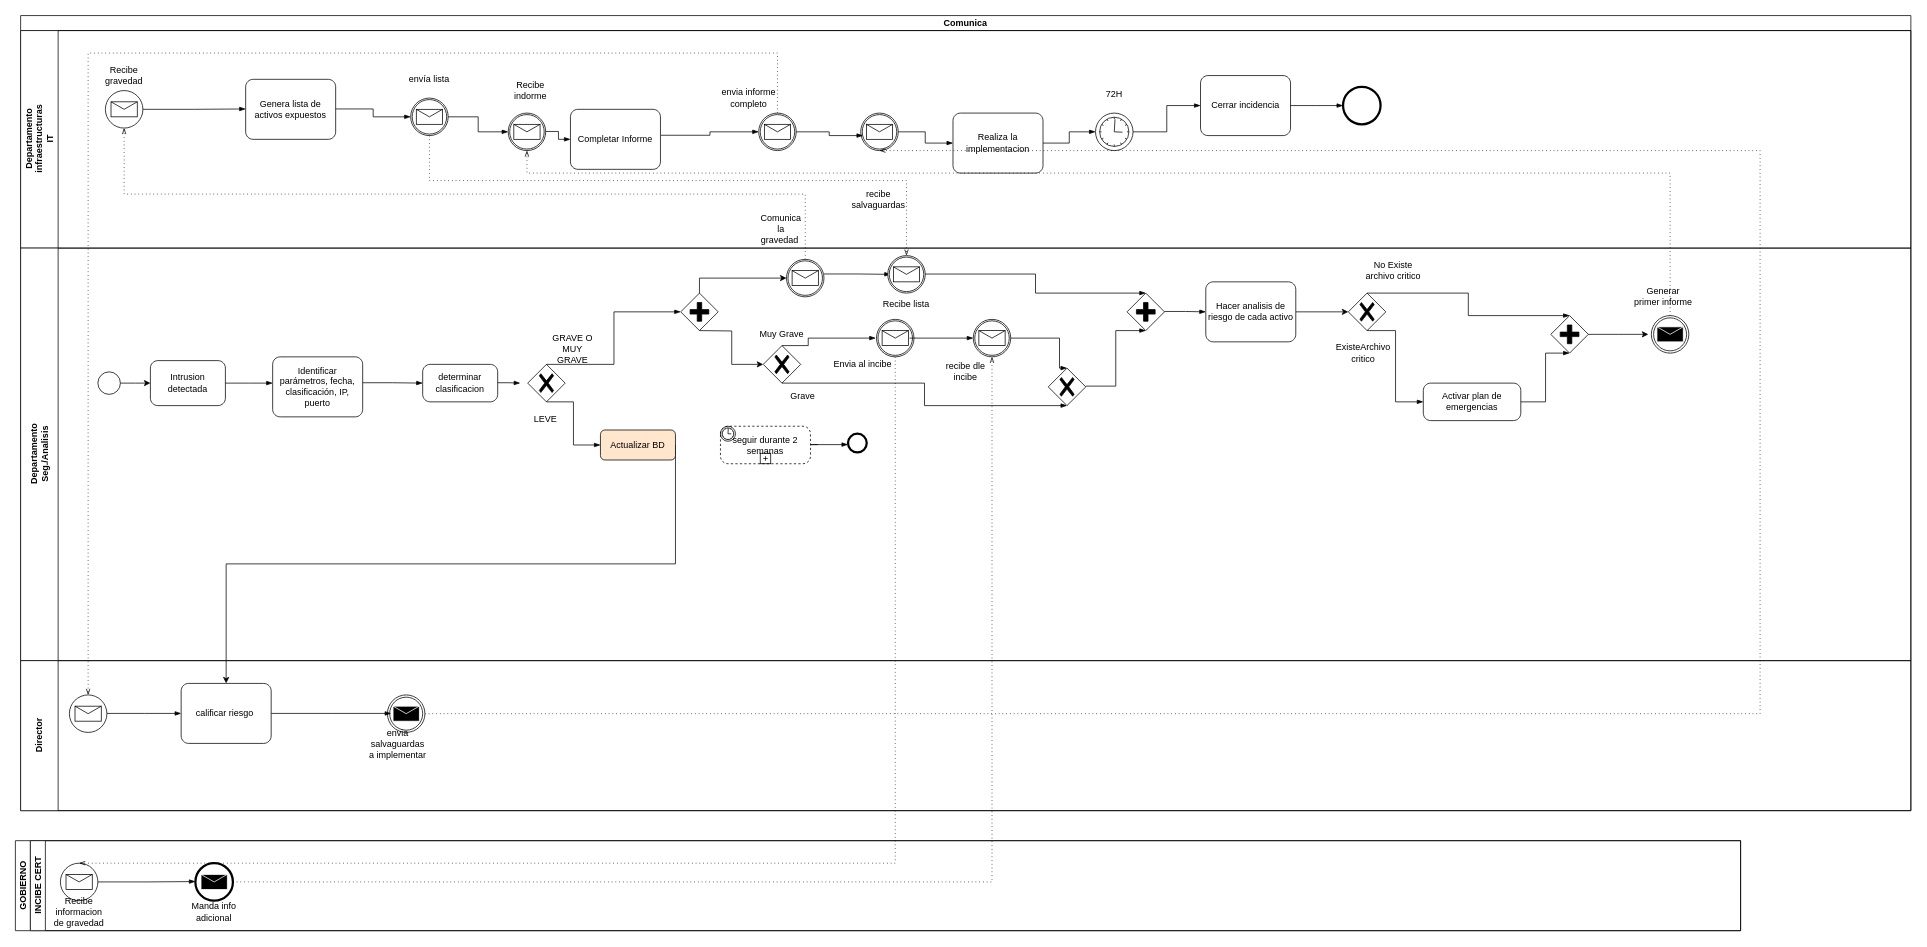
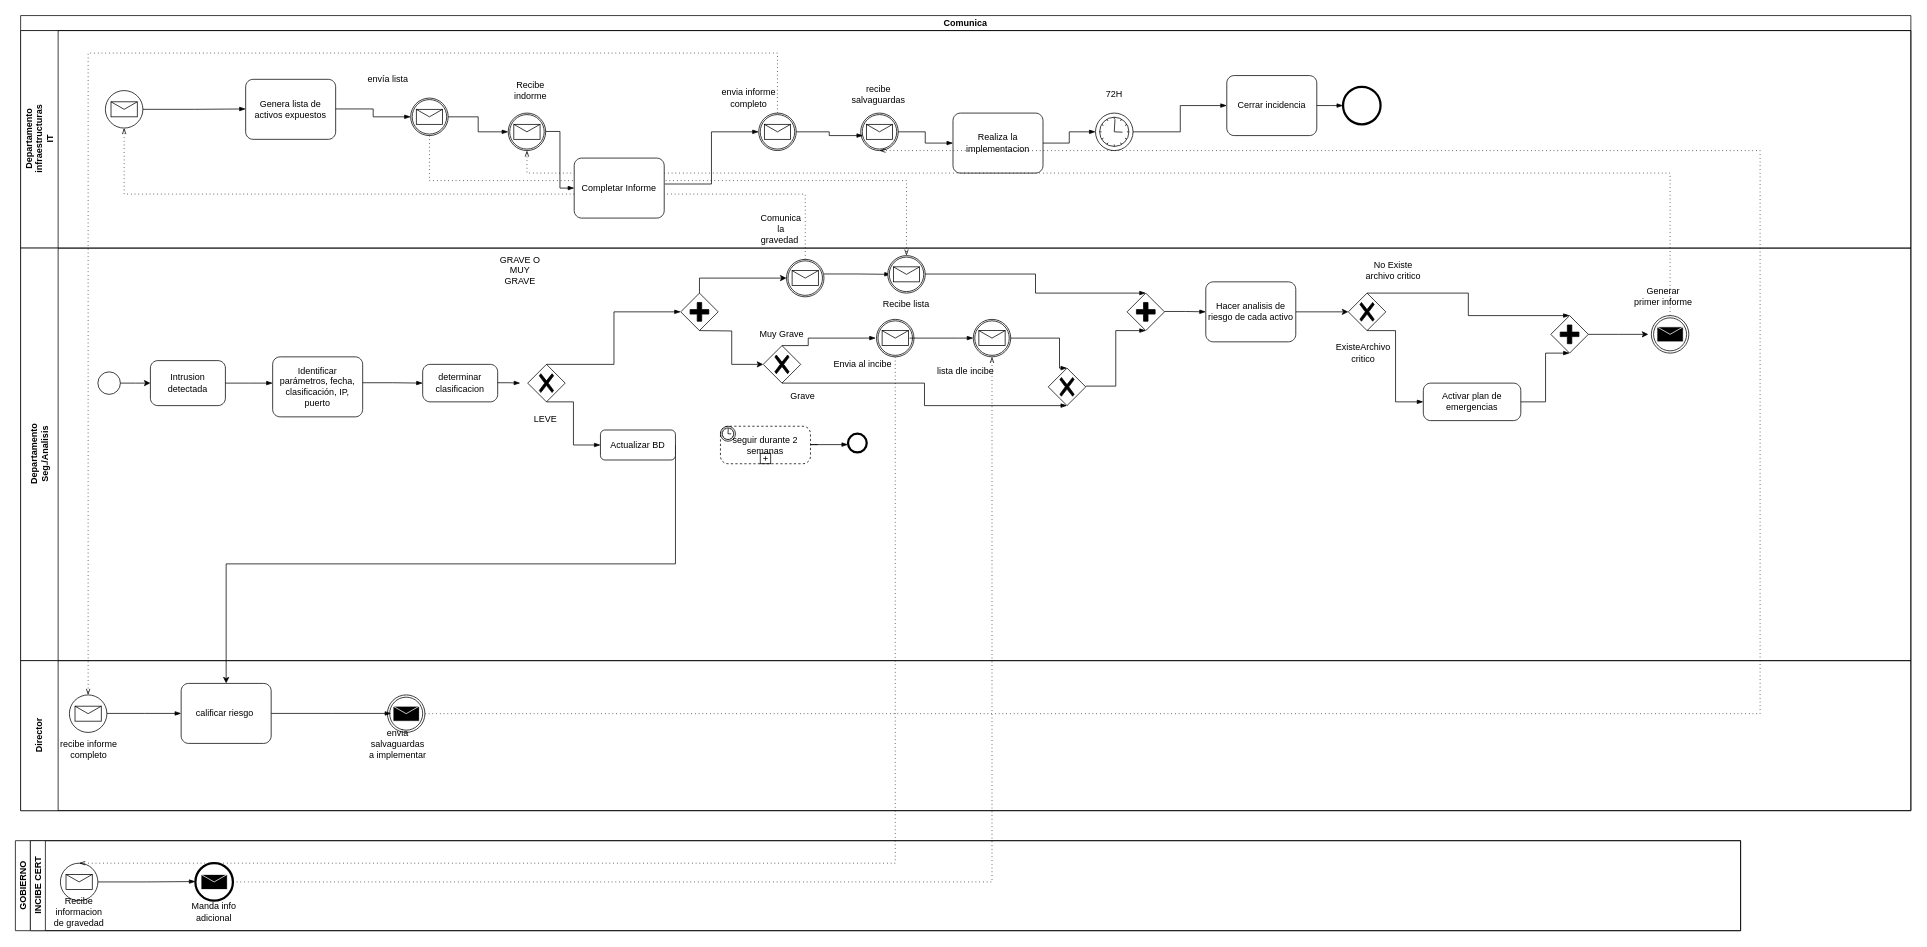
- <mxCell id="4" value="Recibe gravedad" style="text;html=1;strokeColor=none;fillColor=none;align=center;verticalAlign=middle;whiteSpace=wrap;rounded=0;" parent="3" vertex="1"><mxGeometry x="108" y="45" width="60" height="30" as="geometry" /></mxCell>
- <mxCell id="9" value="envía lista" style="text;html=1;strokeColor=none;fillColor=none;align=center;verticalAlign=middle;whiteSpace=wrap;rounded=0;" parent="3" vertex="1"><mxGeometry x="505" y="50" width="80" height="30" as="geometry" /></mxCell>
+ <mxCell id="9" value="envía lista" style="text;html=1;strokeColor=none;fillColor=none;align=center;verticalAlign=middle;whiteSpace=wrap;rounded=0;" parent="3" vertex="1"><mxGeometry x="450" y="50" width="80" height="30" as="geometry" /></mxCell>
- <mxCell id="26" value="Cerrar incidencia" style="points=[[0.25,0,0],[0.5,0,0],[0.75,0,0],[1,0.25,0],[1,0.5,0],[1,0.75,0],[0.75,1,0],[0.5,1,0],[0.25,1,0],[0,0.75,0],[0,0.5,0],[0,0.25,0]];shape=mxgraph.bpmn.task;whiteSpace=wrap;rectStyle=rounded;size=10;html=1;container=1;expand=0;collapsible=0;taskMarker=abstract;" parent="3" vertex="1"><mxGeometry x="1573" y="60" width="120" height="80" as="geometry" /></mxCell>
+ <mxCell id="26" value="Cerrar incidencia" style="points=[[0.25,0,0],[0.5,0,0],[0.75,0,0],[1,0.25,0],[1,0.5,0],[1,0.75,0],[0.75,1,0],[0.5,1,0],[0.25,1,0],[0,0.75,0],[0,0.5,0],[0,0.25,0]];shape=mxgraph.bpmn.task;whiteSpace=wrap;rectStyle=rounded;size=10;html=1;container=1;expand=0;collapsible=0;taskMarker=abstract;" parent="3" vertex="1"><mxGeometry x="1608" y="60" width="120" height="80" as="geometry" /></mxCell>
- <mxCell id="97" value="Completar Informe" style="points=[[0.25,0,0],[0.5,0,0],[0.75,0,0],[1,0.25,0],[1,0.5,0],[1,0.75,0],[0.75,1,0],[0.5,1,0],[0.25,1,0],[0,0.75,0],[0,0.5,0],[0,0.25,0]];shape=mxgraph.bpmn.task;whiteSpace=wrap;rectStyle=rounded;size=10;html=1;container=1;expand=0;collapsible=0;taskMarker=abstract;" parent="1" vertex="1"><mxGeometry x="760" y="145" width="120" height="80" as="geometry" /></mxCell>
+ <mxCell id="97" value="Completar Informe" style="points=[[0.25,0,0],[0.5,0,0],[0.75,0,0],[1,0.25,0],[1,0.5,0],[1,0.75,0],[0.75,1,0],[0.5,1,0],[0.25,1,0],[0,0.75,0],[0,0.5,0],[0,0.25,0]];shape=mxgraph.bpmn.task;whiteSpace=wrap;rectStyle=rounded;size=10;html=1;container=1;expand=0;collapsible=0;taskMarker=abstract;" parent="1" vertex="1"><mxGeometry x="765" y="210" width="120" height="80" as="geometry" /></mxCell>
- <mxCell id="18" value="recibe salvaguardas" style="text;html=1;strokeColor=none;fillColor=none;align=center;verticalAlign=middle;whiteSpace=wrap;rounded=0;" parent="3" vertex="1"><mxGeometry x="1104" y="210" width="80" height="30" as="geometry" /></mxCell>
+ <mxCell id="18" value="recibe salvaguardas" style="text;html=1;strokeColor=none;fillColor=none;align=center;verticalAlign=middle;whiteSpace=wrap;rounded=0;" parent="3" vertex="1"><mxGeometry x="1104" y="70" width="80" height="30" as="geometry" /></mxCell>
- <mxCell id="43" value="GRAVE O MUY GRAVE" style="text;html=1;strokeColor=none;fillColor=none;align=center;verticalAlign=middle;whiteSpace=wrap;rounded=0;" parent="30" vertex="1"><mxGeometry x="706" y="120" width="60" height="30" as="geometry" /></mxCell>
+ <mxCell id="43" value="GRAVE O MUY GRAVE" style="text;html=1;strokeColor=none;fillColor=none;align=center;verticalAlign=middle;whiteSpace=wrap;rounded=0;" parent="30" vertex="1"><mxGeometry x="636" y="15" width="60" height="30" as="geometry" /></mxCell>
- <mxCell id="66" value="recibe dle incibe" style="text;html=1;strokeColor=none;fillColor=none;align=center;verticalAlign=middle;whiteSpace=wrap;rounded=0;" parent="30" vertex="1"><mxGeometry x="1220" y="150" width="80" height="30" as="geometry" /></mxCell>
+ <mxCell id="66" value="lista dle incibe" style="text;html=1;strokeColor=none;fillColor=none;align=center;verticalAlign=middle;whiteSpace=wrap;rounded=0;" parent="30" vertex="1"><mxGeometry x="1220" y="150" width="80" height="30" as="geometry" /></mxCell>
- <mxCell id="42" value="Actualizar BD" style="rounded=1;whiteSpace=wrap;html=1;fillColor=#ffe6cc;" parent="30" vertex="1"><mxGeometry x="773" y="242.5" width="100" height="40" as="geometry" /></mxCell>
+ <mxCell id="42" value="Actualizar BD" style="rounded=1;whiteSpace=wrap;html=1;" parent="30" vertex="1"><mxGeometry x="773" y="242.5" width="100" height="40" as="geometry" /></mxCell>
+ <mxCell id="93" value="recibe informe completo" style="text;html=1;strokeColor=none;fillColor=none;align=center;verticalAlign=middle;whiteSpace=wrap;rounded=0;" parent="87" vertex="1"><mxGeometry x="51" y="103" width="80" height="30" as="geometry" /></mxCell>
